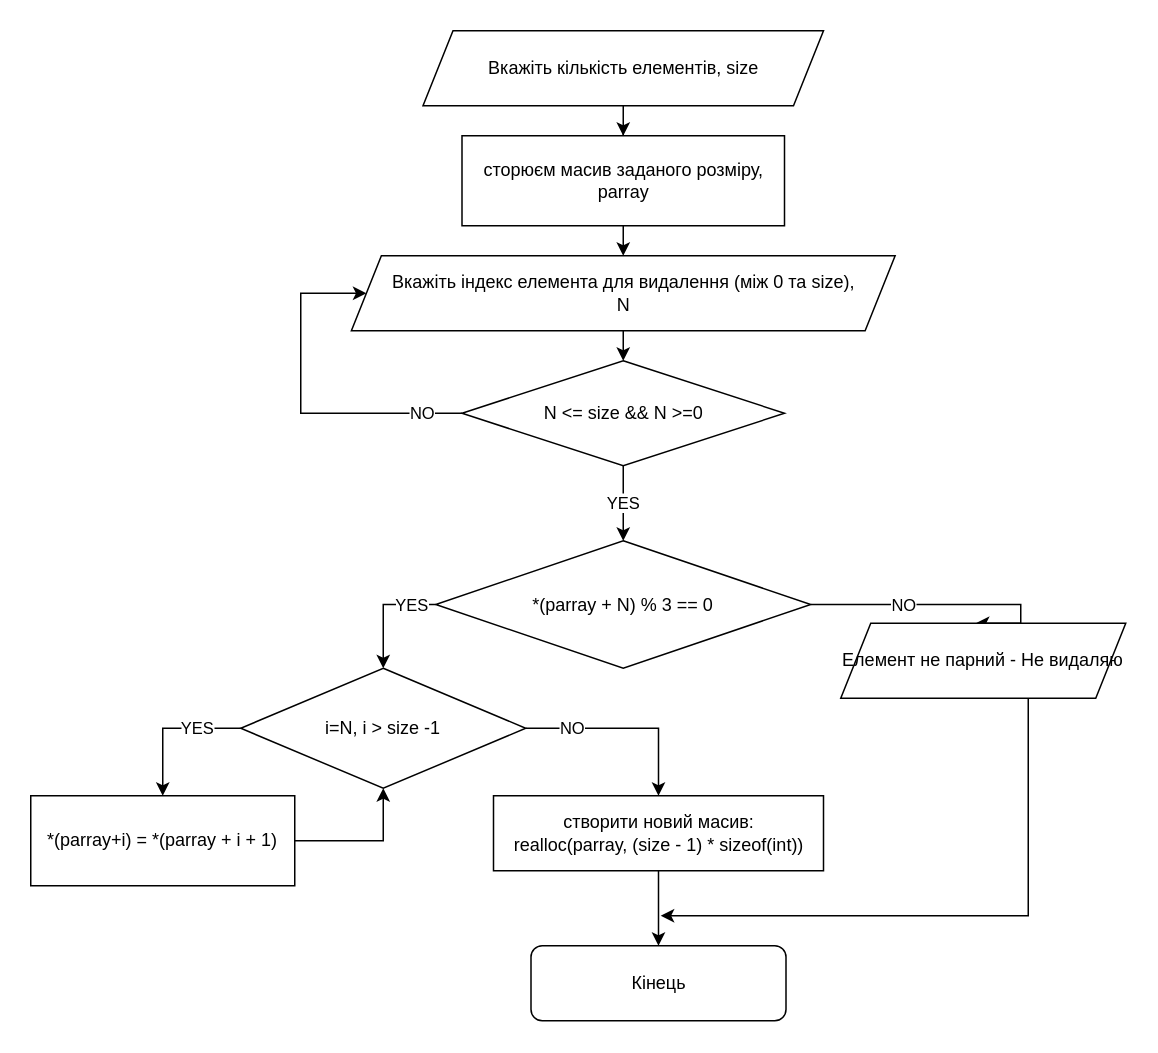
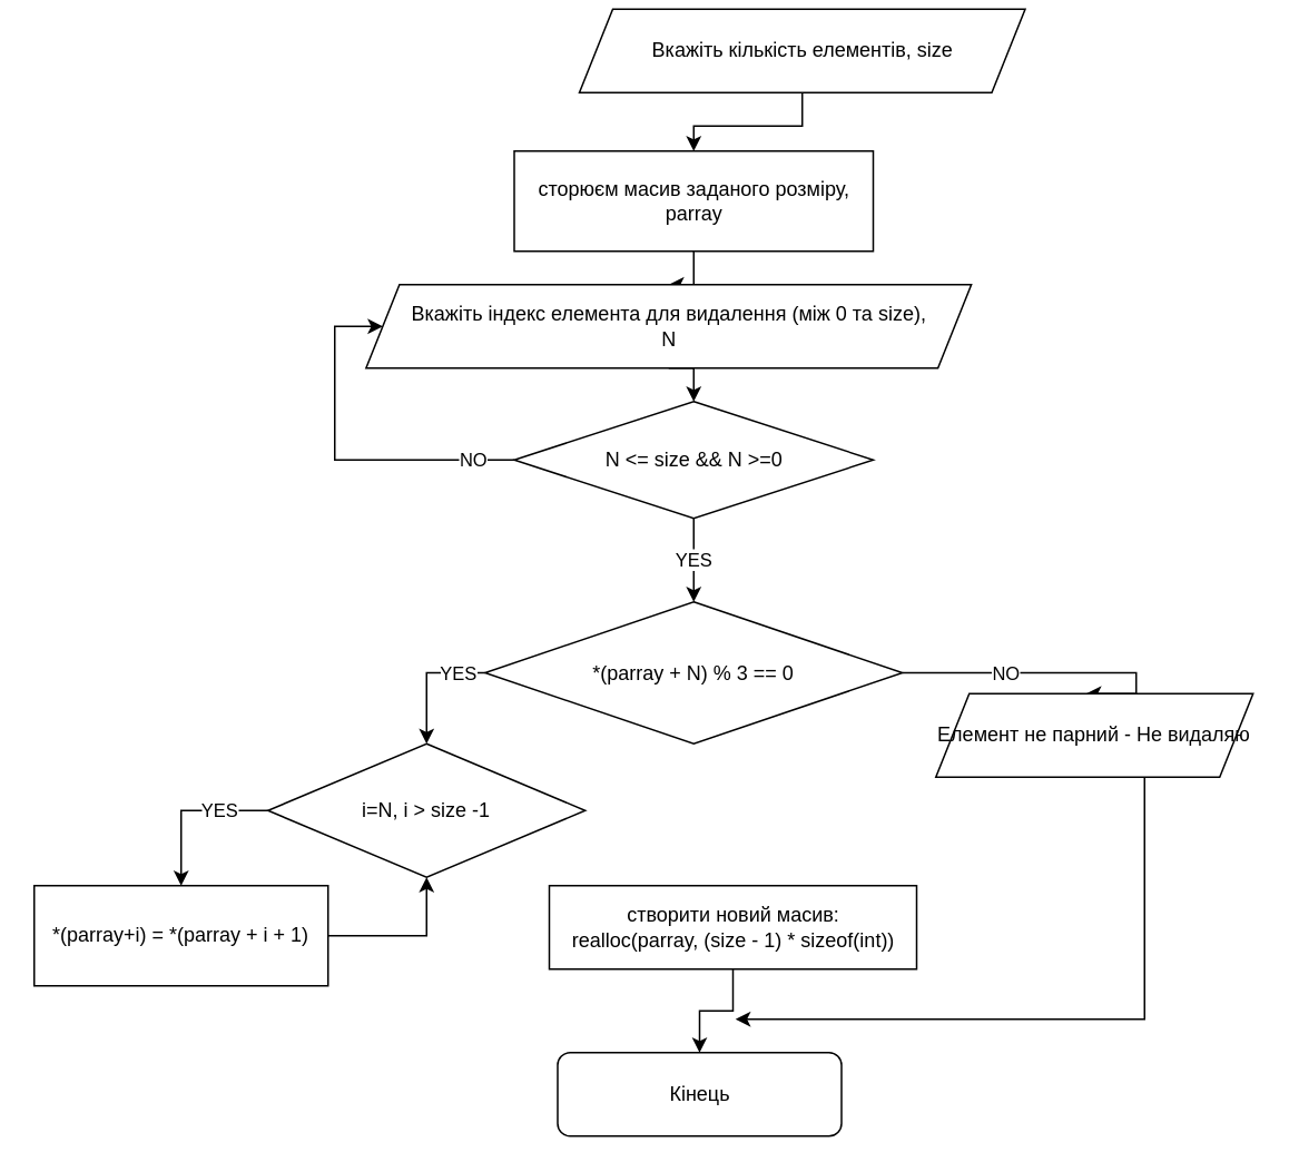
- <mxCell id="3" value="Вкажіть кількість елементів, size" style="shape=parallelogram;perimeter=parallelogramPerimeter;whiteSpace=wrap;html=1;fixedSize=1;" parent="1" vertex="1"><mxGeometry x="281.5" y="20" width="267" height="50" as="geometry" /></mxCell>
+ <mxCell id="3" value="Вкажіть кількість елементів, size" style="shape=parallelogram;perimeter=parallelogramPerimeter;whiteSpace=wrap;html=1;fixedSize=1;" parent="1" vertex="1"><mxGeometry x="346.5" y="5" width="267" height="50" as="geometry" /></mxCell>
- <mxCell id="7" value="Вкажіть індекс елемента для видалення (між 0 та size), &lt;br&gt;N" style="shape=parallelogram;perimeter=parallelogramPerimeter;whiteSpace=wrap;html=1;fixedSize=1;" parent="1" vertex="1"><mxGeometry x="233.75" y="170" width="362.5" height="50" as="geometry" /></mxCell>
+ <mxCell id="7" value="Вкажіть індекс елемента для видалення (між 0 та size), &lt;br&gt;N" style="shape=parallelogram;perimeter=parallelogramPerimeter;whiteSpace=wrap;html=1;fixedSize=1;" parent="1" vertex="1"><mxGeometry x="218.75" y="170" width="362.5" height="50" as="geometry" /></mxCell>
- <mxCell id="18" style="edgeStyle=orthogonalEdgeStyle;rounded=0;orthogonalLoop=1;jettySize=auto;html=1;exitX=1;exitY=0.5;exitDx=0;exitDy=0;entryX=0.5;entryY=0;entryDx=0;entryDy=0;" parent="1" source="20" target="22" edge="1"><mxGeometry relative="1" as="geometry"><mxPoint x="440" y="484.931" as="targetPoint" /></mxGeometry></mxCell>
- <mxCell id="19" value="NO" style="edgeLabel;html=1;align=center;verticalAlign=middle;resizable=0;points=[];" parent="18" vertex="1" connectable="0"><mxGeometry x="-0.557" y="1" relative="1" as="geometry"><mxPoint as="offset" /></mxGeometry></mxCell>
- <mxCell id="27" value="Кінець" style="rounded=1;whiteSpace=wrap;html=1;" parent="1" vertex="1"><mxGeometry x="353.5" y="630" width="170" height="50" as="geometry" /></mxCell>
+ <mxCell id="27" value="Кінець" style="rounded=1;whiteSpace=wrap;html=1;" parent="1" vertex="1"><mxGeometry x="333.5" y="630" width="170" height="50" as="geometry" /></mxCell>
